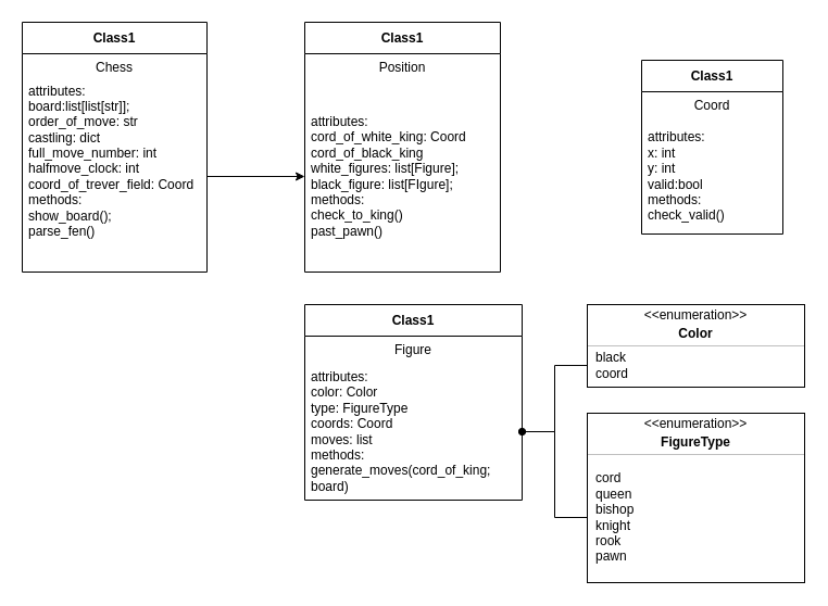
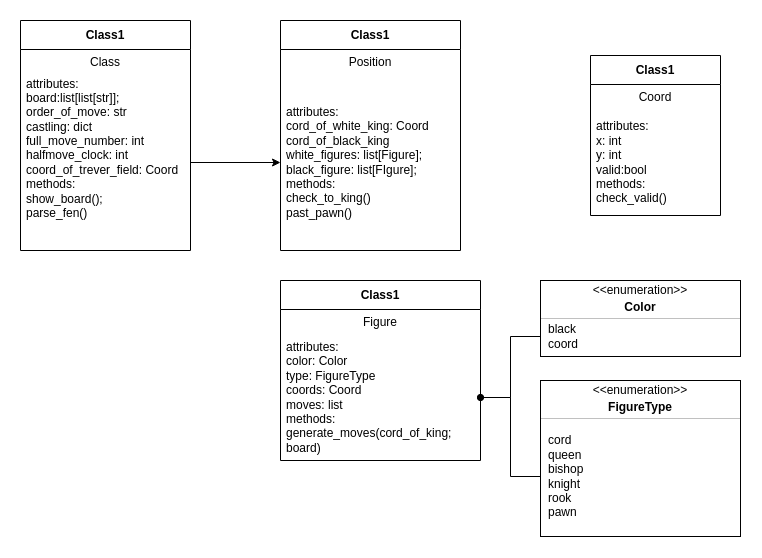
- <mxCell id="3" value="Chess" style="text;html=1;strokeColor=none;fillColor=none;align=center;verticalAlign=middle;spacingLeft=4;spacingRight=4;overflow=hidden;rotatable=0;points=[[0,0.5],[1,0.5]];portConstraint=eastwest;whiteSpace=wrap;" parent="2" vertex="1"><mxGeometry y="29" width="170" height="25" as="geometry" /></mxCell>
+ <mxCell id="3" value="Class" style="text;html=1;strokeColor=none;fillColor=none;align=center;verticalAlign=middle;spacingLeft=4;spacingRight=4;overflow=hidden;rotatable=0;points=[[0,0.5],[1,0.5]];portConstraint=eastwest;whiteSpace=wrap;" parent="2" vertex="1"><mxGeometry y="29" width="170" height="25" as="geometry" /></mxCell>
